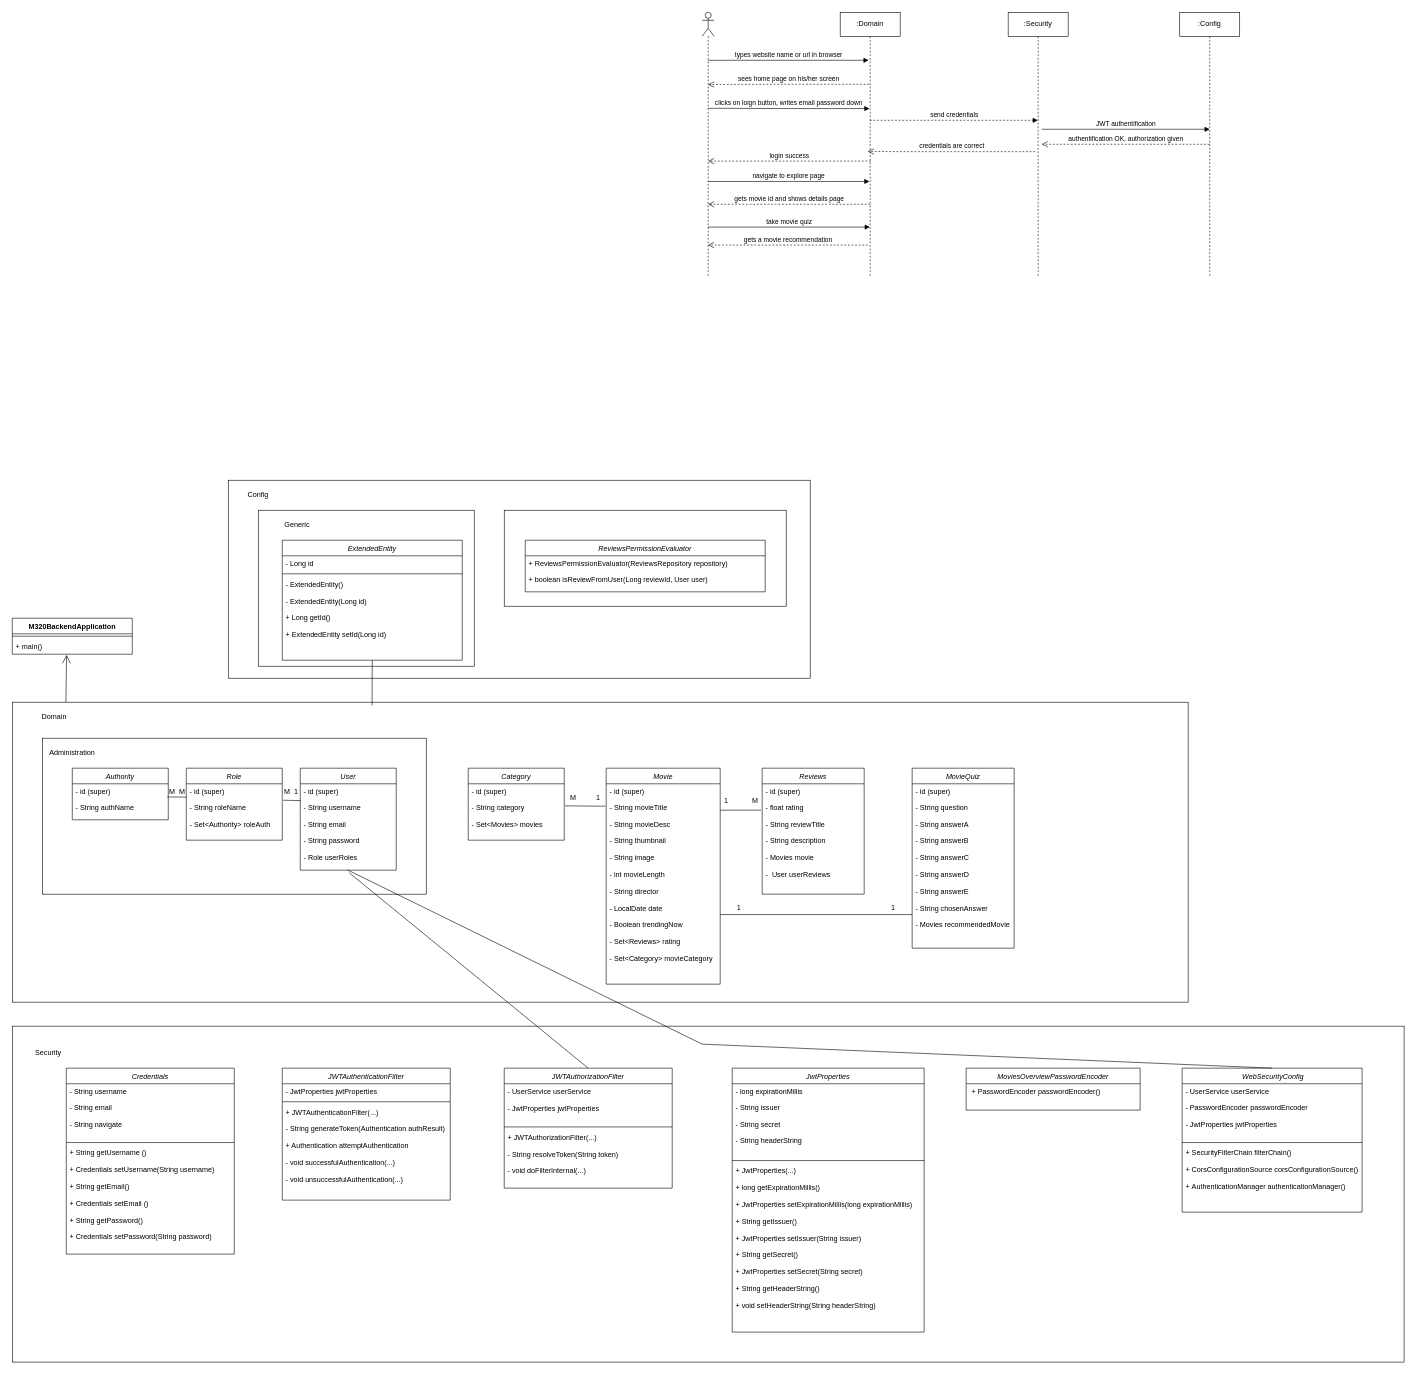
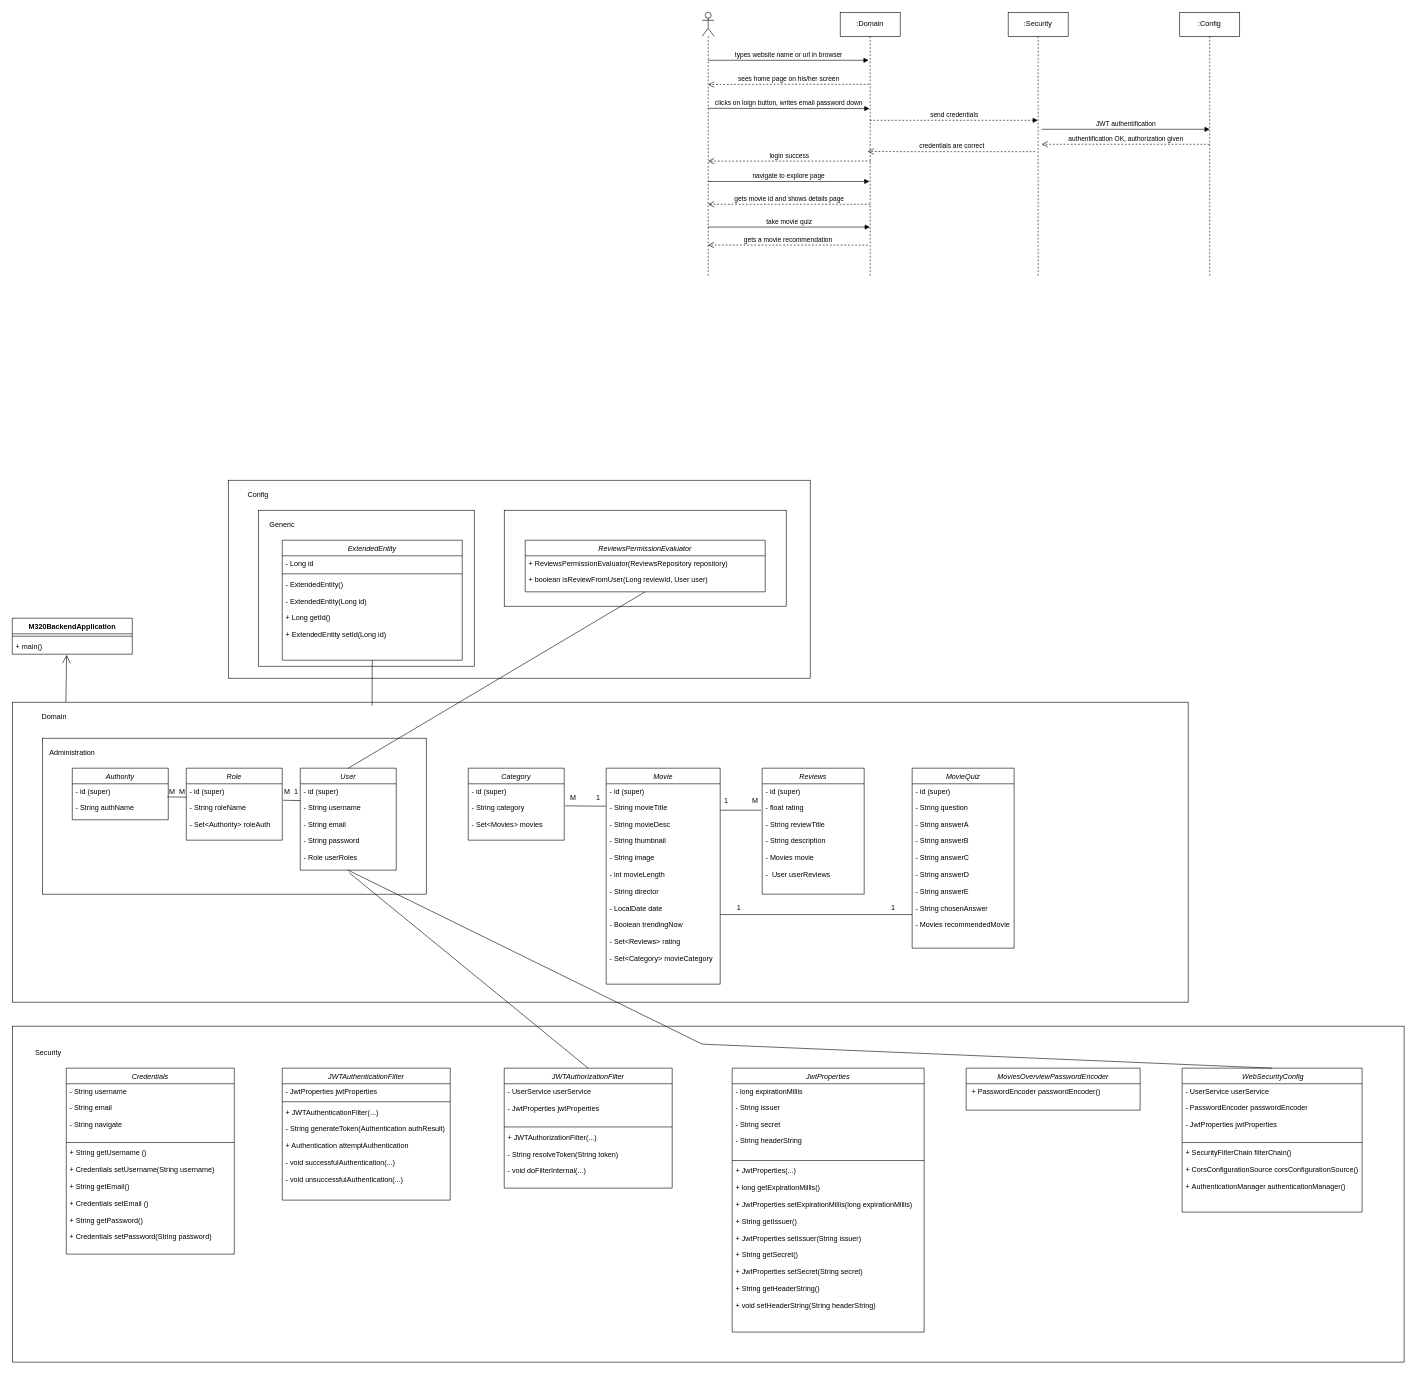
- <mxCell id="58" value="Generic" style="text;html=1;strokeColor=none;fillColor=none;align=center;verticalAlign=middle;whiteSpace=wrap;rounded=0;" vertex="1" parent="1"><mxGeometry x="465" y="860" width="60" height="30" as="geometry" /></mxCell>
+ <mxCell id="58" value="Generic" style="text;html=1;strokeColor=none;fillColor=none;align=center;verticalAlign=middle;whiteSpace=wrap;rounded=0;" vertex="1" parent="1"><mxGeometry x="440" y="860" width="60" height="30" as="geometry" /></mxCell>
+ <mxCell id="97" value="" style="endArrow=none;html=1;rounded=0;entryX=0.5;entryY=1;entryDx=0;entryDy=0;exitX=0.5;exitY=0;exitDx=0;exitDy=0;" edge="1" parent="1" source="14" target="59"><mxGeometry width="50" height="50" relative="1" as="geometry"><mxPoint x="710" y="1150" as="sourcePoint" /><mxPoint x="760" y="1100" as="targetPoint" /></mxGeometry></mxCell>
